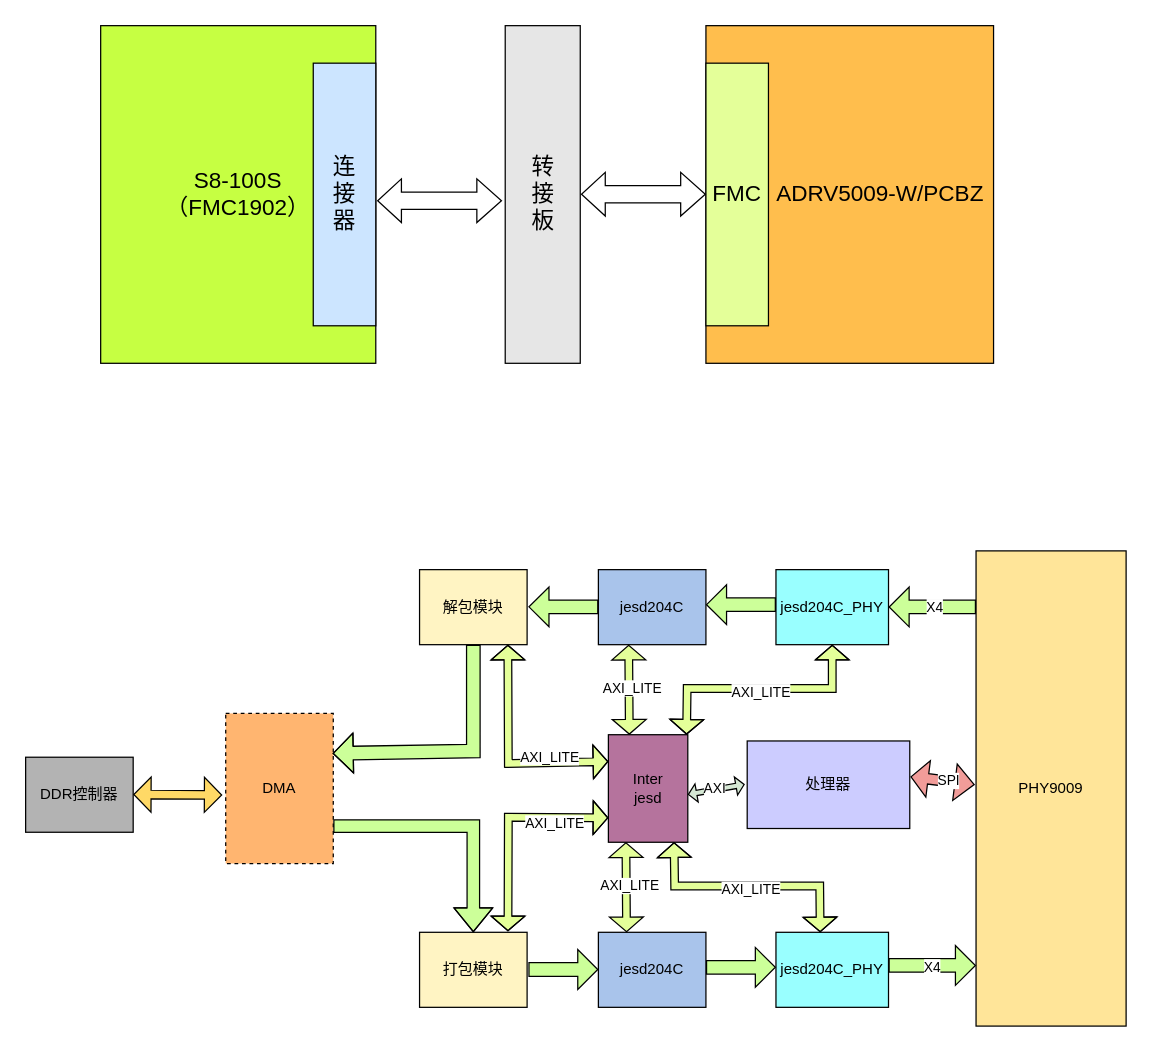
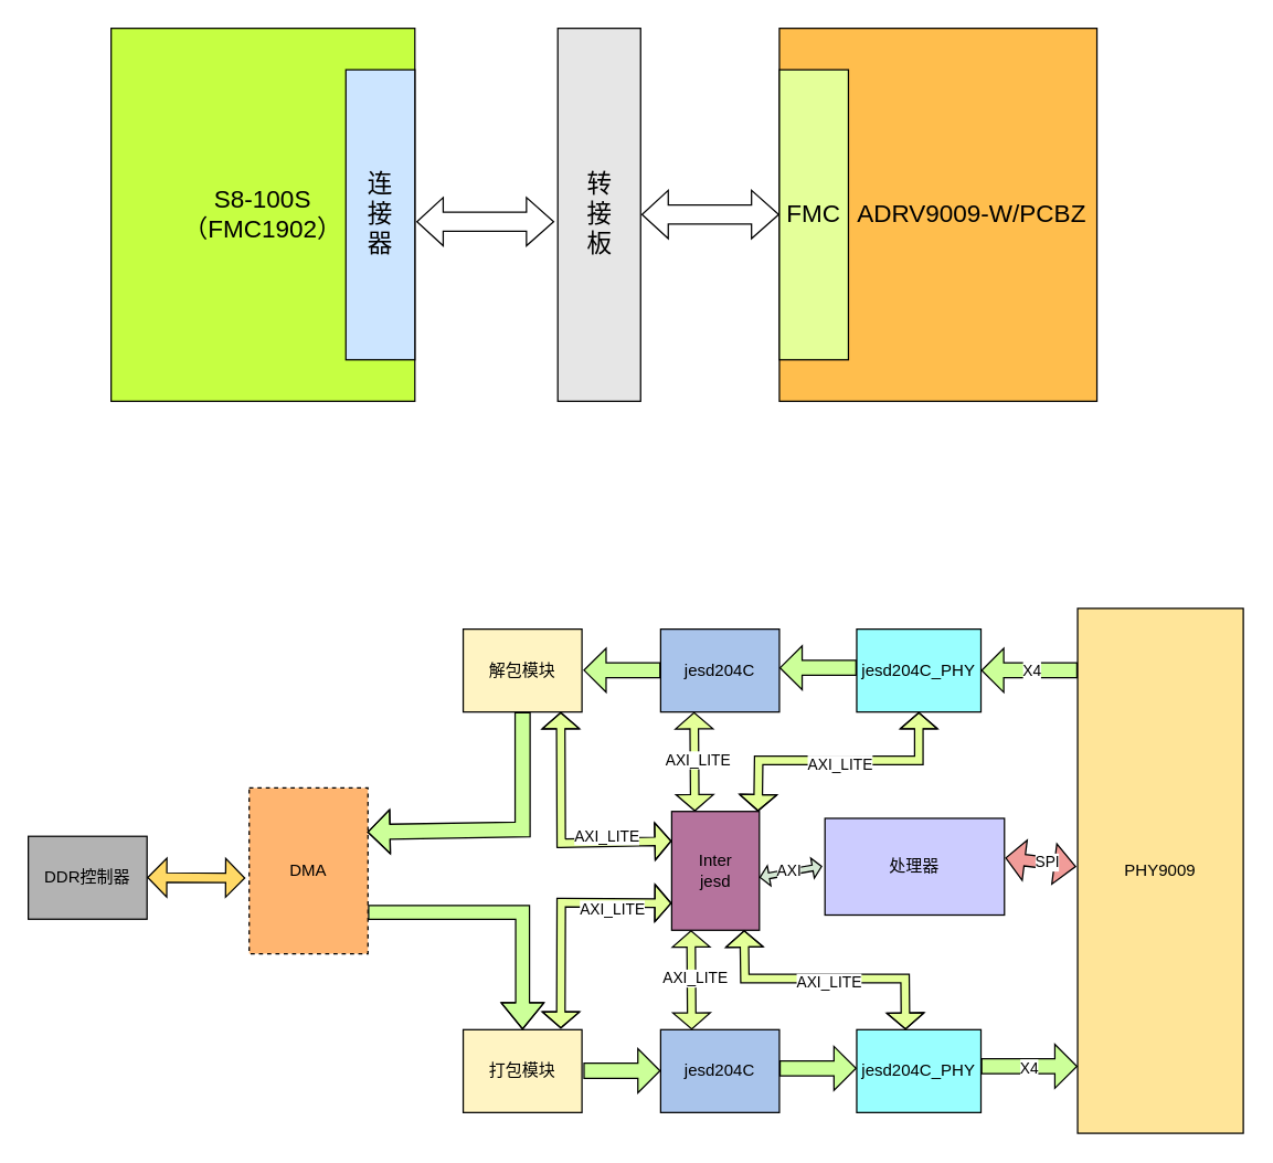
- <mxCell id="3" value="&lt;span style=&quot;font-size: 18px;&quot;&gt;&amp;nbsp; &amp;nbsp; &amp;nbsp; &amp;nbsp; &amp;nbsp; ADRV5009-W/PCBZ&lt;/span&gt;" style="rounded=0;whiteSpace=wrap;html=1;fillColor=light-dark(#FFBE4D,var(--ge-dark-color, #121212));" parent="1" vertex="1"><mxGeometry x="564" y="20" width="230" height="270" as="geometry" /></mxCell>
+ <mxCell id="3" value="&lt;span style=&quot;font-size: 18px;&quot;&gt;&amp;nbsp; &amp;nbsp; &amp;nbsp; &amp;nbsp; &amp;nbsp; ADRV9009-W/PCBZ&lt;/span&gt;" style="rounded=0;whiteSpace=wrap;html=1;fillColor=light-dark(#FFBE4D,var(--ge-dark-color, #121212));" parent="1" vertex="1"><mxGeometry x="564" y="20" width="230" height="270" as="geometry" /></mxCell>
